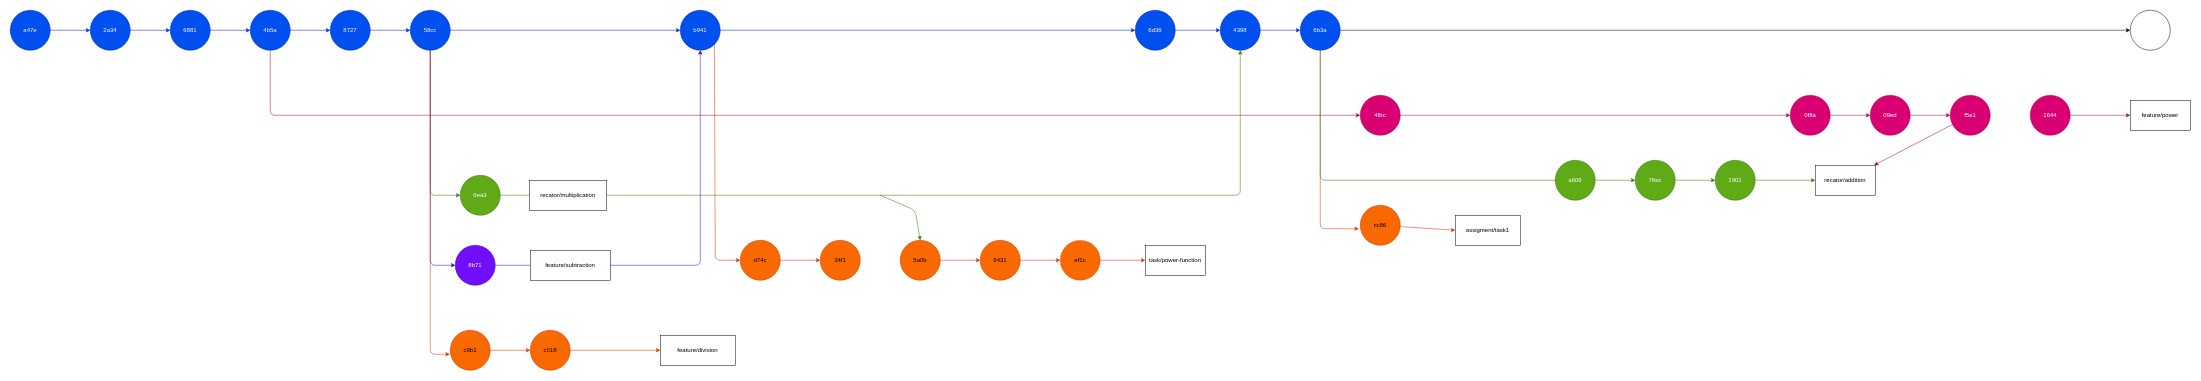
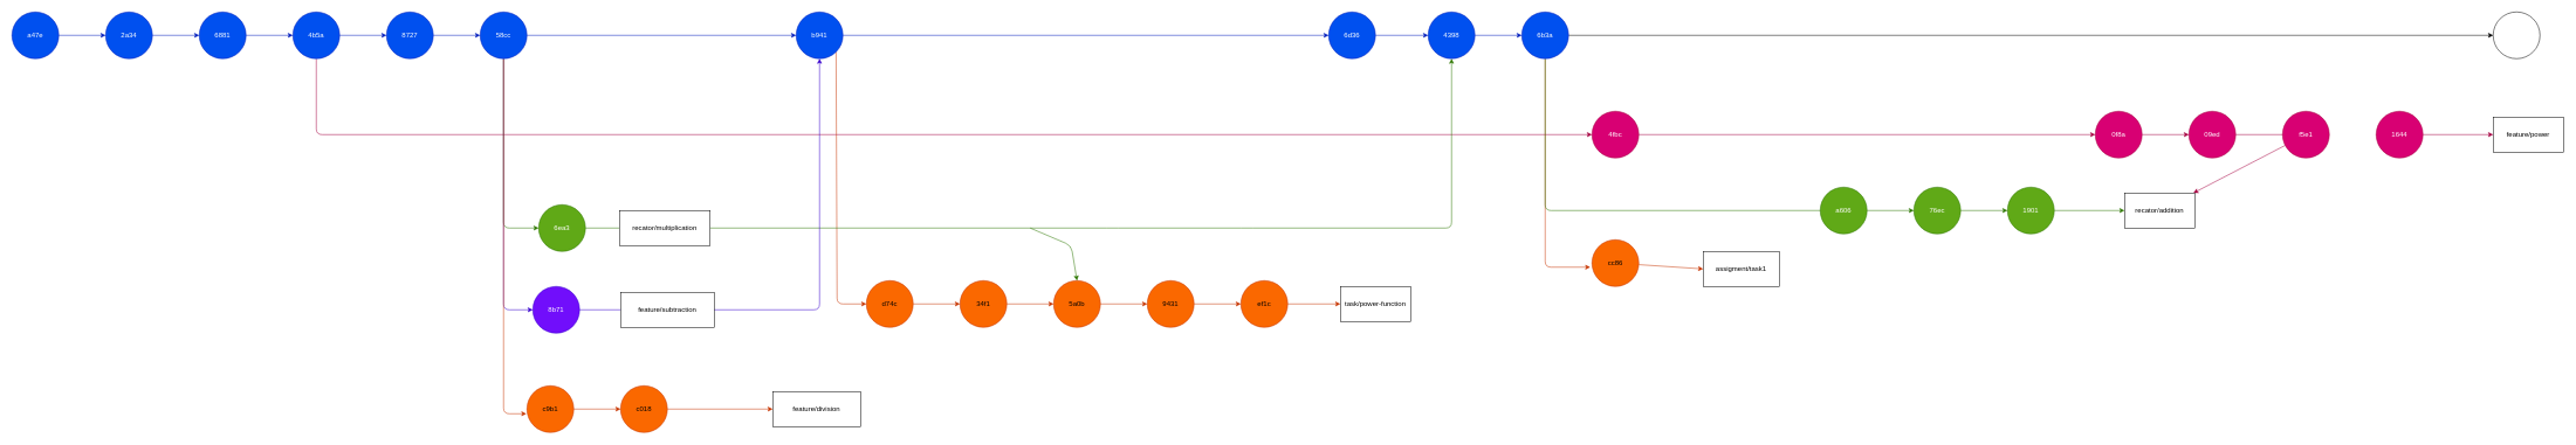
- <mxCell id="33" value="" style="edgeStyle=none;html=1;fillColor=#d80073;strokeColor=#A50040;" edge="1" parent="1" source="34" target="36"><mxGeometry relative="1" as="geometry" /></mxCell>
+ <mxCell id="33" value="" style="edgeStyle=none;html=1;fillColor=#d80073;strokeColor=#A50040;endArrow=none;" edge="1" parent="1" source="34" target="36"><mxGeometry relative="1" as="geometry" /></mxCell>
+ <mxCell id="49" value="" style="edgeStyle=none;html=1;fillColor=#fa6800;strokeColor=#C73500;" edge="1" parent="1" source="50" target="52"><mxGeometry relative="1" as="geometry" /></mxCell>
- <mxCell id="56" value="ef1c" style="ellipse;whiteSpace=wrap;html=1;fillColor=#fa6800;fontColor=#000000;strokeColor=#C73500;dashed=1;" vertex="1" parent="1"><mxGeometry x="2120" y="480" width="80" height="80" as="geometry" /></mxCell>
+ <mxCell id="56" value="ef1c" style="ellipse;whiteSpace=wrap;html=1;fillColor=#fa6800;fontColor=#000000;strokeColor=#C73500;" vertex="1" parent="1"><mxGeometry x="2120" y="480" width="80" height="80" as="geometry" /></mxCell>
